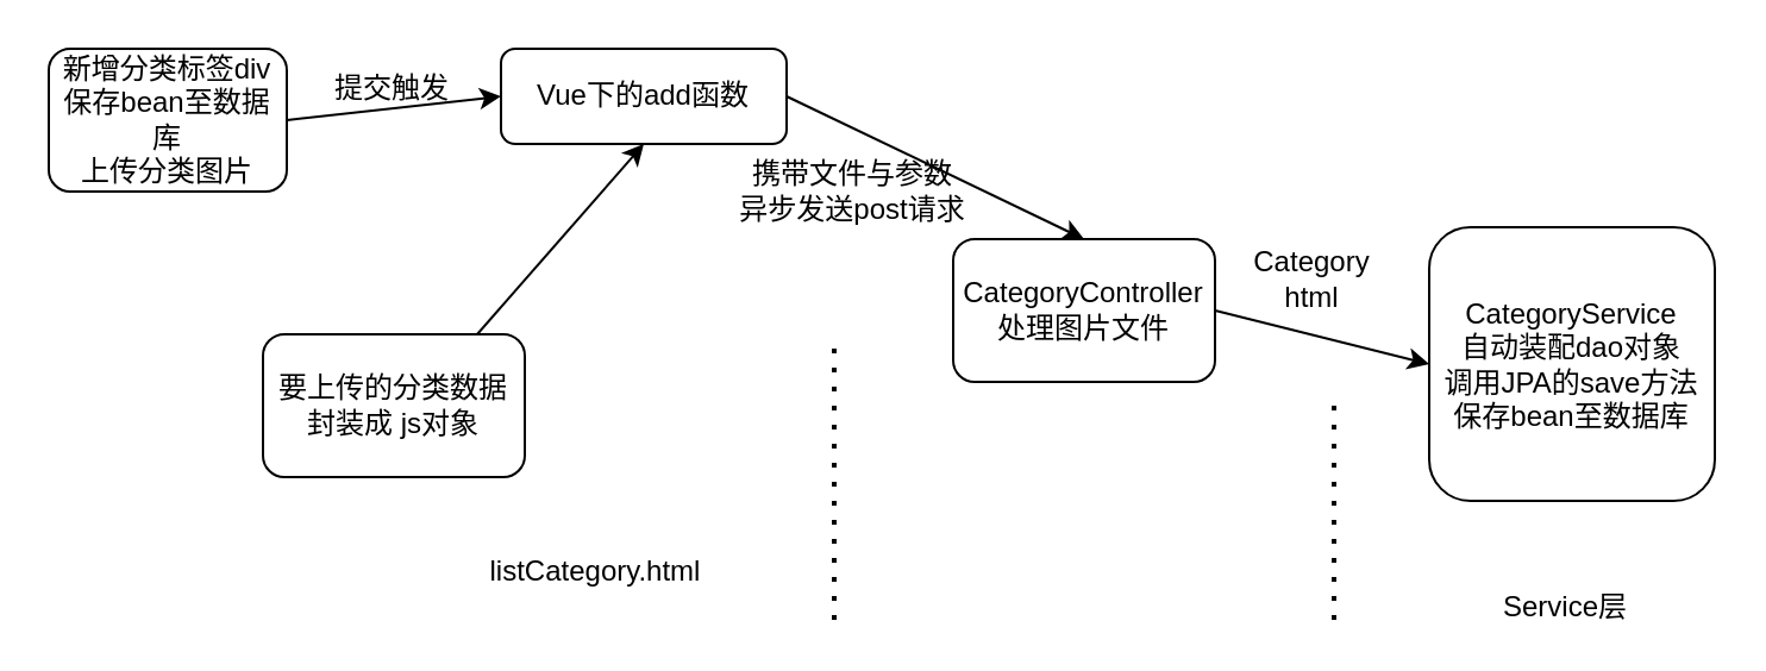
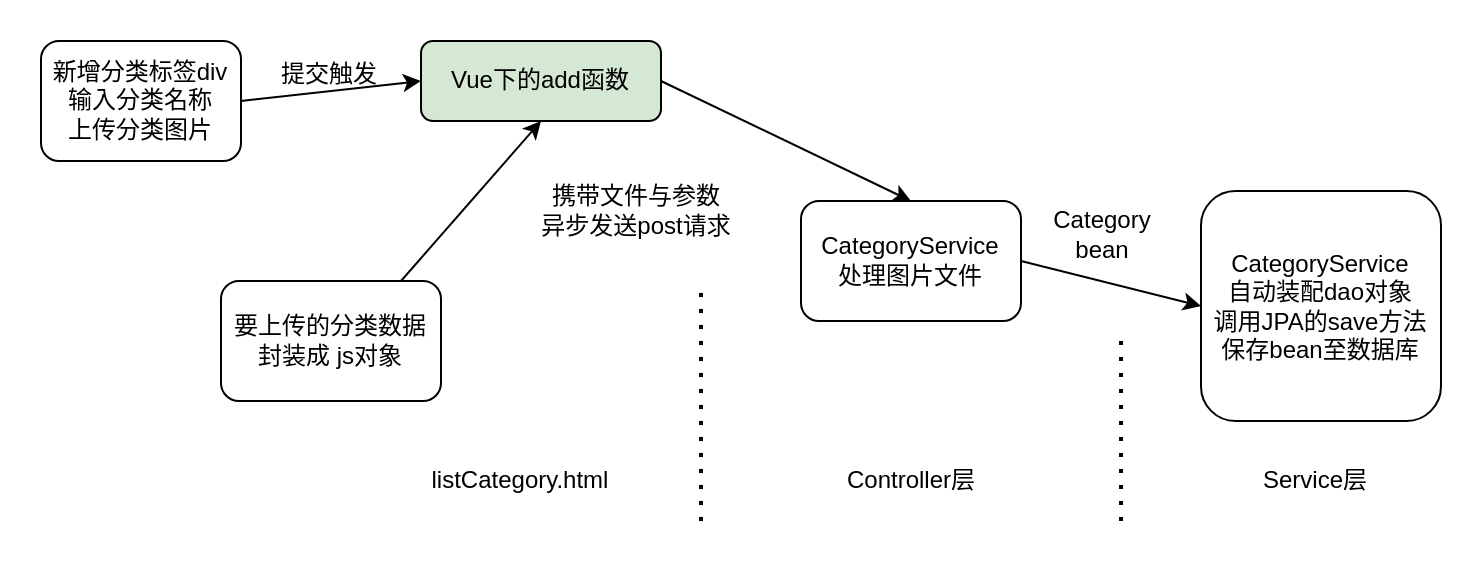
- <mxCell id="4" value="Vue下的add函数" style="rounded=1;whiteSpace=wrap;html=1;" vertex="1" parent="1"><mxGeometry x="210" y="20" width="120" height="40" as="geometry" /></mxCell>
+ <mxCell id="4" value="Vue下的add函数" style="rounded=1;whiteSpace=wrap;html=1;fillColor=#d5e8d4;" vertex="1" parent="1"><mxGeometry x="210" y="20" width="120" height="40" as="geometry" /></mxCell>
- <mxCell id="2" value="新增分类标签div&lt;br&gt;保存bean至数据库&lt;br&gt;上传分类图片" style="rounded=1;whiteSpace=wrap;html=1;" vertex="1" parent="1"><mxGeometry x="20" y="20" width="100" height="60" as="geometry" /></mxCell>
+ <mxCell id="2" value="新增分类标签div&lt;br&gt;输入分类名称&lt;br&gt;上传分类图片" style="rounded=1;whiteSpace=wrap;html=1;" vertex="1" parent="1"><mxGeometry x="20" y="20" width="100" height="60" as="geometry" /></mxCell>
- <mxCell id="10" value="携带文件与参数&lt;br&gt;异步发送post请求" style="text;html=1;strokeColor=none;fillColor=none;align=center;verticalAlign=middle;whiteSpace=wrap;rounded=0;" vertex="1" parent="1"><mxGeometry x="300" y="70" width="116" height="20" as="geometry" /></mxCell>
+ <mxCell id="10" value="携带文件与参数&lt;br&gt;异步发送post请求" style="text;html=1;strokeColor=none;fillColor=none;align=center;verticalAlign=middle;whiteSpace=wrap;rounded=0;" vertex="1" parent="1"><mxGeometry x="260" y="95" width="116" height="20" as="geometry" /></mxCell>
- <mxCell id="13" value="Category&lt;br&gt;html" style="text;html=1;strokeColor=none;fillColor=none;align=center;verticalAlign=middle;whiteSpace=wrap;rounded=0;" vertex="1" parent="1"><mxGeometry x="521" y="104" width="60" height="25" as="geometry" /></mxCell>
+ <mxCell id="13" value="Category&lt;br&gt;bean" style="text;html=1;strokeColor=none;fillColor=none;align=center;verticalAlign=middle;whiteSpace=wrap;rounded=0;" vertex="1" parent="1"><mxGeometry x="521" y="104" width="60" height="25" as="geometry" /></mxCell>
- <mxCell id="8" value="CategoryController&lt;br&gt;处理图片文件" style="rounded=1;whiteSpace=wrap;html=1;" vertex="1" parent="1"><mxGeometry x="400" y="100" width="110" height="60" as="geometry" /></mxCell>
+ <mxCell id="8" value="CategoryService&lt;br&gt;处理图片文件" style="rounded=1;whiteSpace=wrap;html=1;" vertex="1" parent="1"><mxGeometry x="400" y="100" width="110" height="60" as="geometry" /></mxCell>
- <mxCell id="16" value="listCategory.html" style="text;html=1;strokeColor=none;fillColor=none;align=center;verticalAlign=middle;whiteSpace=wrap;rounded=0;" vertex="1" parent="1"><mxGeometry x="200" y="230" width="100" height="20" as="geometry" /></mxCell>
+ <mxCell id="16" value="listCategory.html" style="text;html=1;strokeColor=none;fillColor=none;align=center;verticalAlign=middle;whiteSpace=wrap;rounded=0;" vertex="1" parent="1"><mxGeometry x="210" y="230" width="100" height="20" as="geometry" /></mxCell>
+ <mxCell id="17" value="Controller层" style="text;html=1;strokeColor=none;fillColor=none;align=center;verticalAlign=middle;whiteSpace=wrap;rounded=0;" vertex="1" parent="1"><mxGeometry x="417.5" y="230" width="75" height="20" as="geometry" /></mxCell>
- <mxCell id="18" value="Service层" style="text;html=1;strokeColor=none;fillColor=none;align=center;verticalAlign=middle;whiteSpace=wrap;rounded=0;" vertex="1" parent="1"><mxGeometry x="620" y="245" width="75" height="20" as="geometry" /></mxCell>
+ <mxCell id="18" value="Service层" style="text;html=1;strokeColor=none;fillColor=none;align=center;verticalAlign=middle;whiteSpace=wrap;rounded=0;" vertex="1" parent="1"><mxGeometry x="620" y="230" width="75" height="20" as="geometry" /></mxCell>
